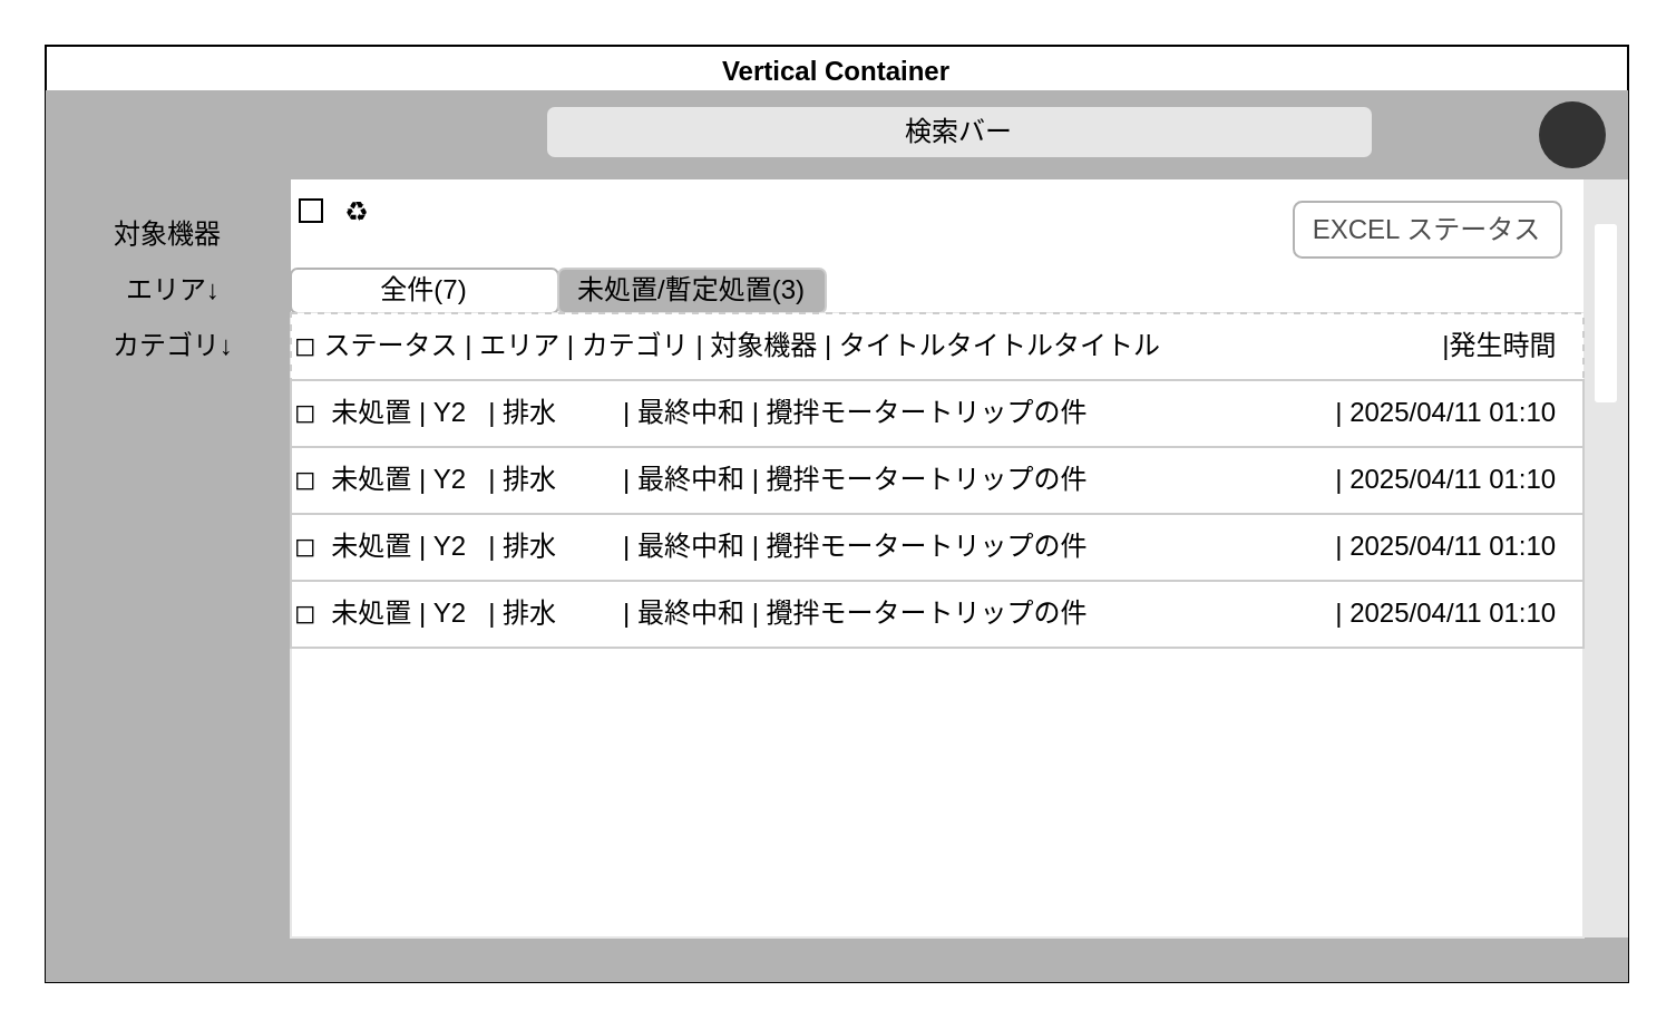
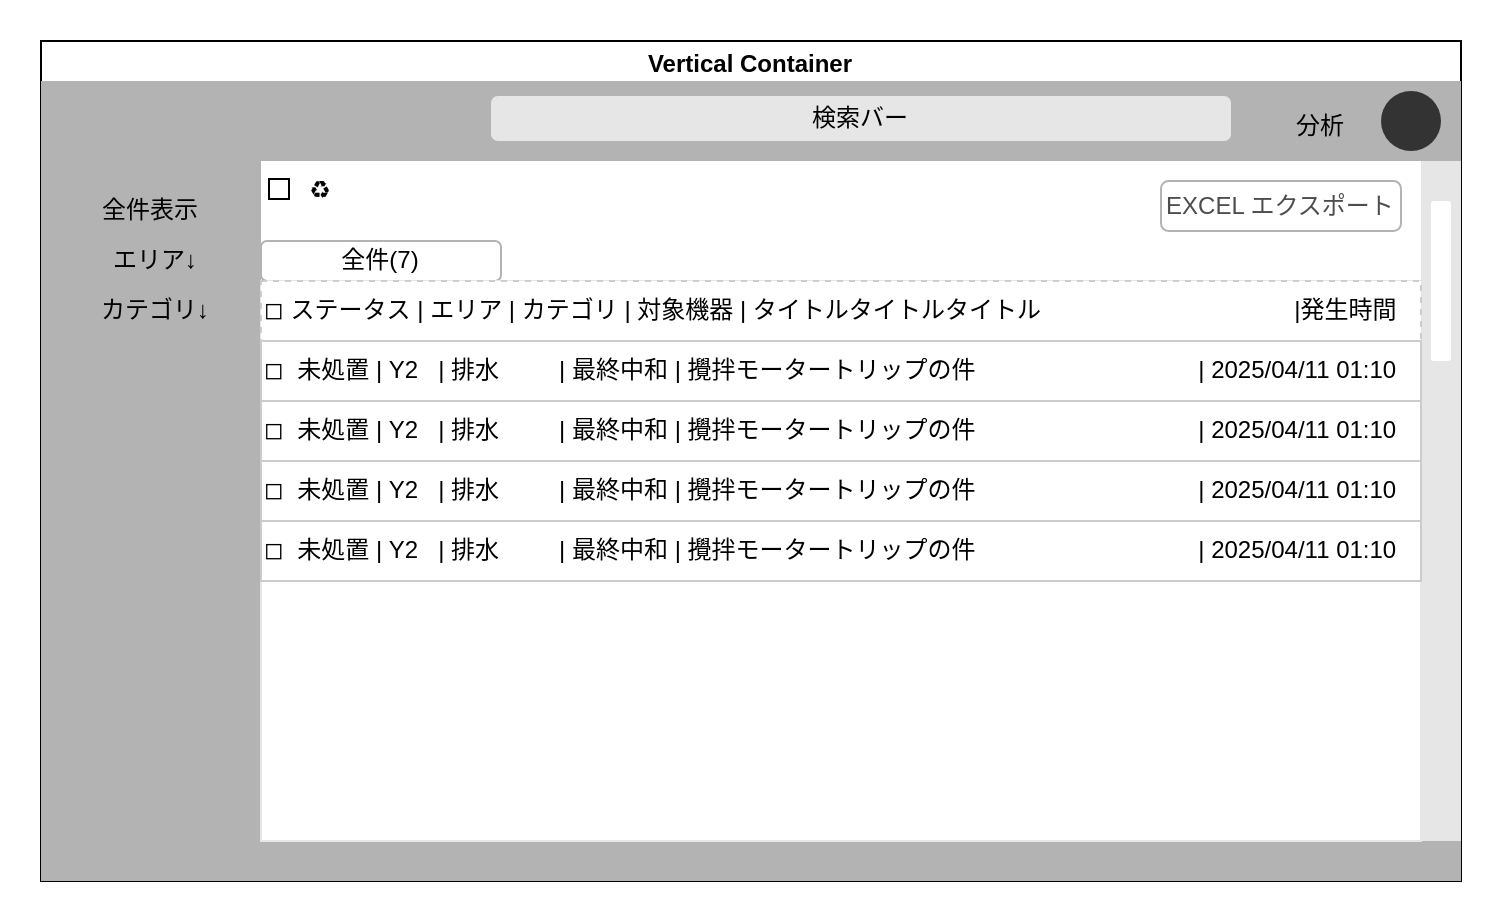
+ <mxCell id="18" value="分析" style="text;html=1;align=center;verticalAlign=middle;whiteSpace=wrap;rounded=0;" vertex="1" parent="2"><mxGeometry x="610" y="27.5" width="60" height="30" as="geometry" /></mxCell>
- <mxCell id="17" value="EXCEL ステータス" style="rounded=1;whiteSpace=wrap;html=1;strokeColor=#B3B3B3;fontColor=#4D4D4D;" vertex="1" parent="2"><mxGeometry x="560" y="70" width="120" height="25" as="geometry" /></mxCell>
+ <mxCell id="17" value="EXCEL エクスポート" style="rounded=1;whiteSpace=wrap;html=1;strokeColor=#B3B3B3;fontColor=#4D4D4D;" vertex="1" parent="2"><mxGeometry x="560" y="70" width="120" height="25" as="geometry" /></mxCell>
- <mxCell id="10" value="対象機器" style="text;html=1;align=center;verticalAlign=middle;whiteSpace=wrap;rounded=0;" vertex="1" parent="2"><mxGeometry x="25" y="70" width="60" height="30" as="geometry" /></mxCell>
+ <mxCell id="10" value="全件表示" style="text;html=1;align=center;verticalAlign=middle;whiteSpace=wrap;rounded=0;" vertex="1" parent="2"><mxGeometry x="25" y="70" width="60" height="30" as="geometry" /></mxCell>
- <mxCell id="15" value="未処置/暫定処置(3)" style="rounded=1;whiteSpace=wrap;html=1;strokeColor=#CCCCCC;fillColor=#B3B3B3;" vertex="1" parent="2"><mxGeometry x="230" y="100" width="120" height="20" as="geometry" /></mxCell>
